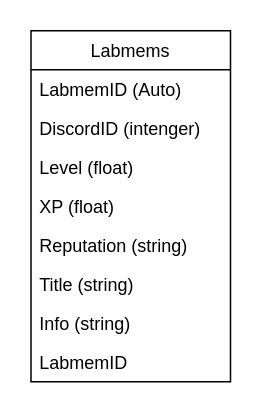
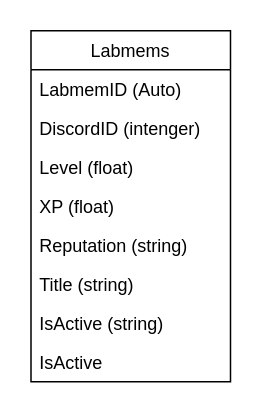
- <mxCell id="9" value="Info (string)&#10;" style="text;strokeColor=none;fillColor=none;align=left;verticalAlign=top;spacingLeft=4;spacingRight=4;overflow=hidden;rotatable=0;points=[[0,0.5],[1,0.5]];portConstraint=eastwest;" vertex="1" parent="2"><mxGeometry y="182" width="133" height="26" as="geometry" /></mxCell>
+ <mxCell id="9" value="IsActive (string)&#10;" style="text;strokeColor=none;fillColor=none;align=left;verticalAlign=top;spacingLeft=4;spacingRight=4;overflow=hidden;rotatable=0;points=[[0,0.5],[1,0.5]];portConstraint=eastwest;" vertex="1" parent="2"><mxGeometry y="182" width="133" height="26" as="geometry" /></mxCell>
- <mxCell id="10" value="LabmemID" style="text;strokeColor=none;fillColor=none;align=left;verticalAlign=top;spacingLeft=4;spacingRight=4;overflow=hidden;rotatable=0;points=[[0,0.5],[1,0.5]];portConstraint=eastwest;" vertex="1" parent="2"><mxGeometry y="208" width="133" height="26" as="geometry" /></mxCell>
+ <mxCell id="10" value="IsActive" style="text;strokeColor=none;fillColor=none;align=left;verticalAlign=top;spacingLeft=4;spacingRight=4;overflow=hidden;rotatable=0;points=[[0,0.5],[1,0.5]];portConstraint=eastwest;" vertex="1" parent="2"><mxGeometry y="208" width="133" height="26" as="geometry" /></mxCell>
